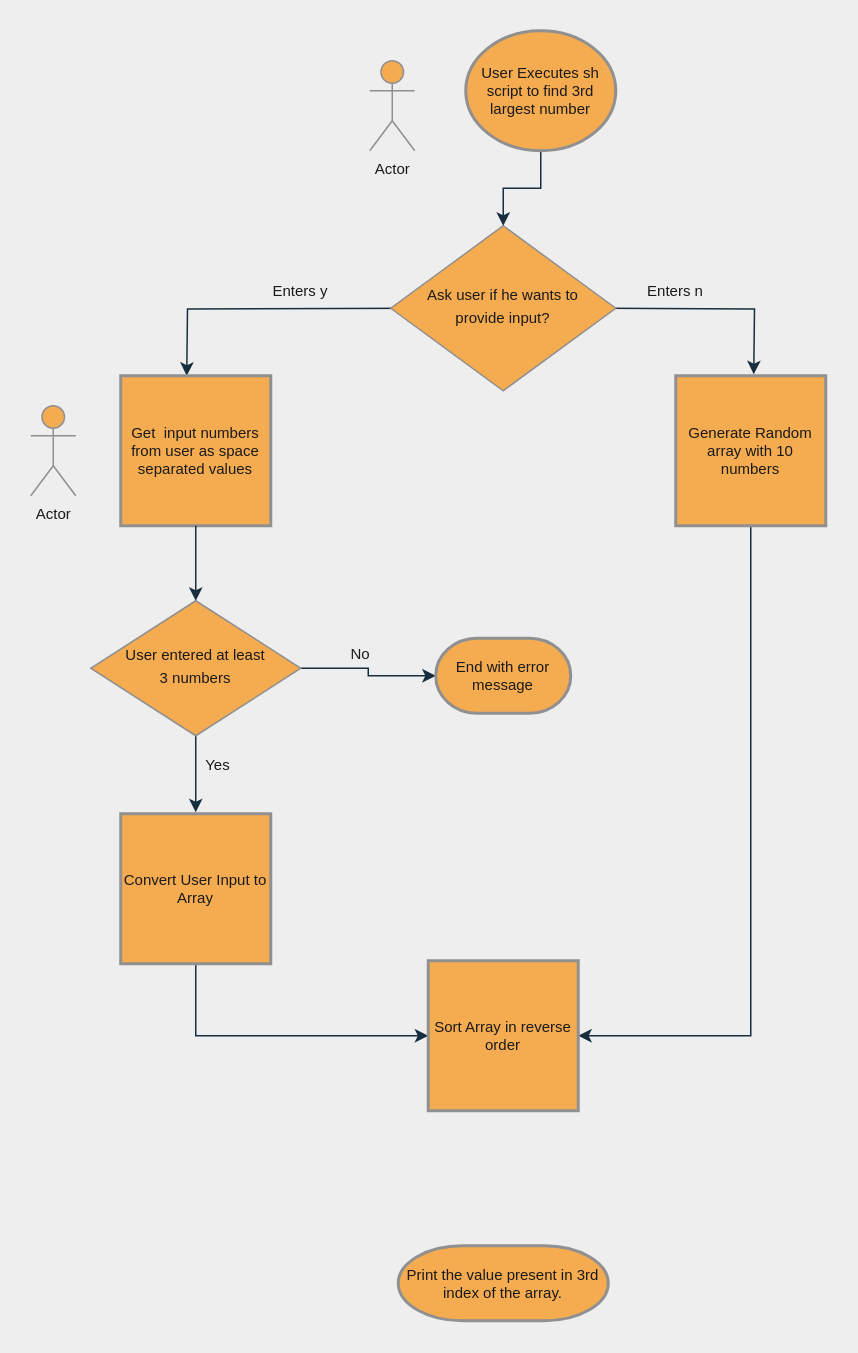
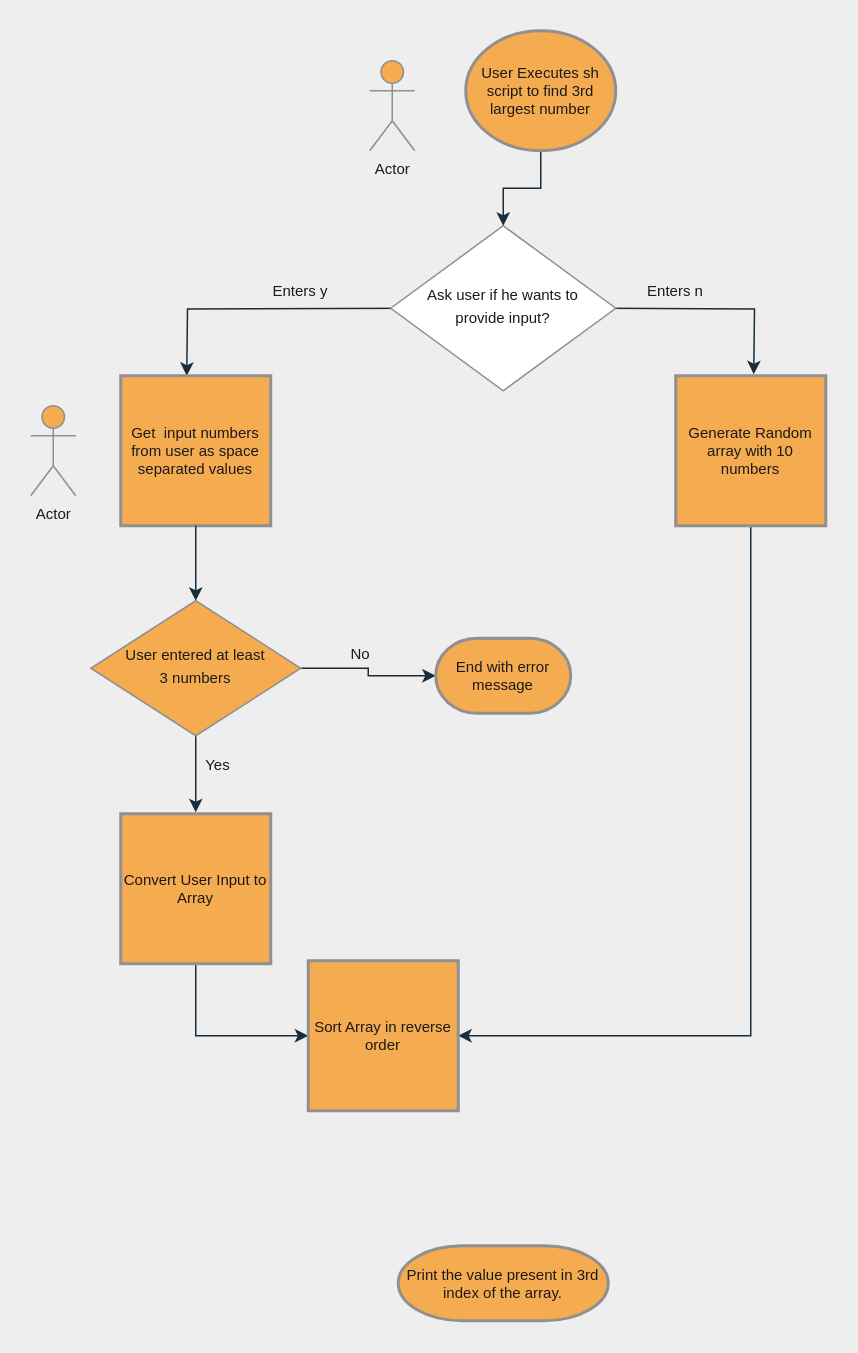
- <mxCell id="4" value="&lt;font style=&quot;font-size: 10px;&quot;&gt;Ask user if he wants to&lt;br&gt;provide input?&lt;/font&gt;" style="rhombus;whiteSpace=wrap;html=1;shadow=0;fontFamily=Helvetica;fontSize=12;align=center;strokeWidth=1;spacing=6;spacingTop=-4;rounded=0;fillColor=#F5AB50;strokeColor=#909090;fontColor=#1A1A1A;" parent="1" vertex="1"><mxGeometry x="260" y="150" width="150" height="110" as="geometry" /></mxCell>
+ <mxCell id="4" value="&lt;font style=&quot;font-size: 10px;&quot;&gt;Ask user if he wants to&lt;br&gt;provide input?&lt;/font&gt;" style="rhombus;whiteSpace=wrap;html=1;shadow=0;fontFamily=Helvetica;fontSize=12;align=center;strokeWidth=1;spacing=6;spacingTop=-4;rounded=0;fillColor=#ffffff;strokeColor=#909090;fontColor=#1A1A1A;" parent="1" vertex="1"><mxGeometry x="260" y="150" width="150" height="110" as="geometry" /></mxCell>
- <mxCell id="16" value="Sort Array in reverse order" style="rounded=0;whiteSpace=wrap;html=1;absoluteArcSize=1;arcSize=14;strokeWidth=2;fontSize=10;fillColor=#F5AB50;strokeColor=#909090;fontColor=#1A1A1A;" vertex="1" parent="1"><mxGeometry x="285" y="640" width="100" height="100" as="geometry" /></mxCell>
+ <mxCell id="16" value="Sort Array in reverse order" style="rounded=0;whiteSpace=wrap;html=1;absoluteArcSize=1;arcSize=14;strokeWidth=2;fontSize=10;fillColor=#F5AB50;strokeColor=#909090;fontColor=#1A1A1A;" vertex="1" parent="1"><mxGeometry x="205" y="640" width="100" height="100" as="geometry" /></mxCell>
